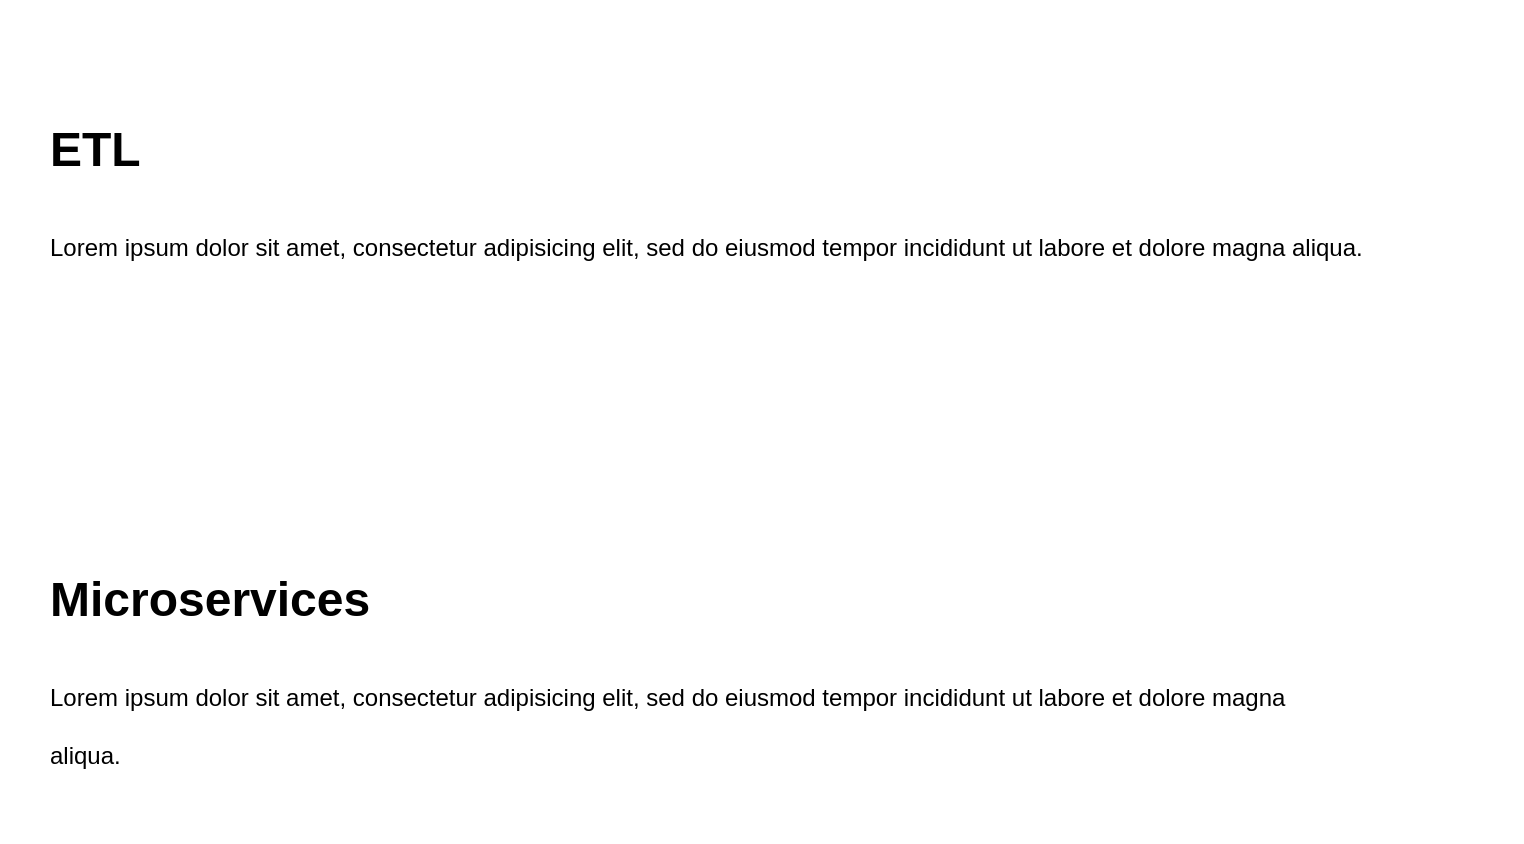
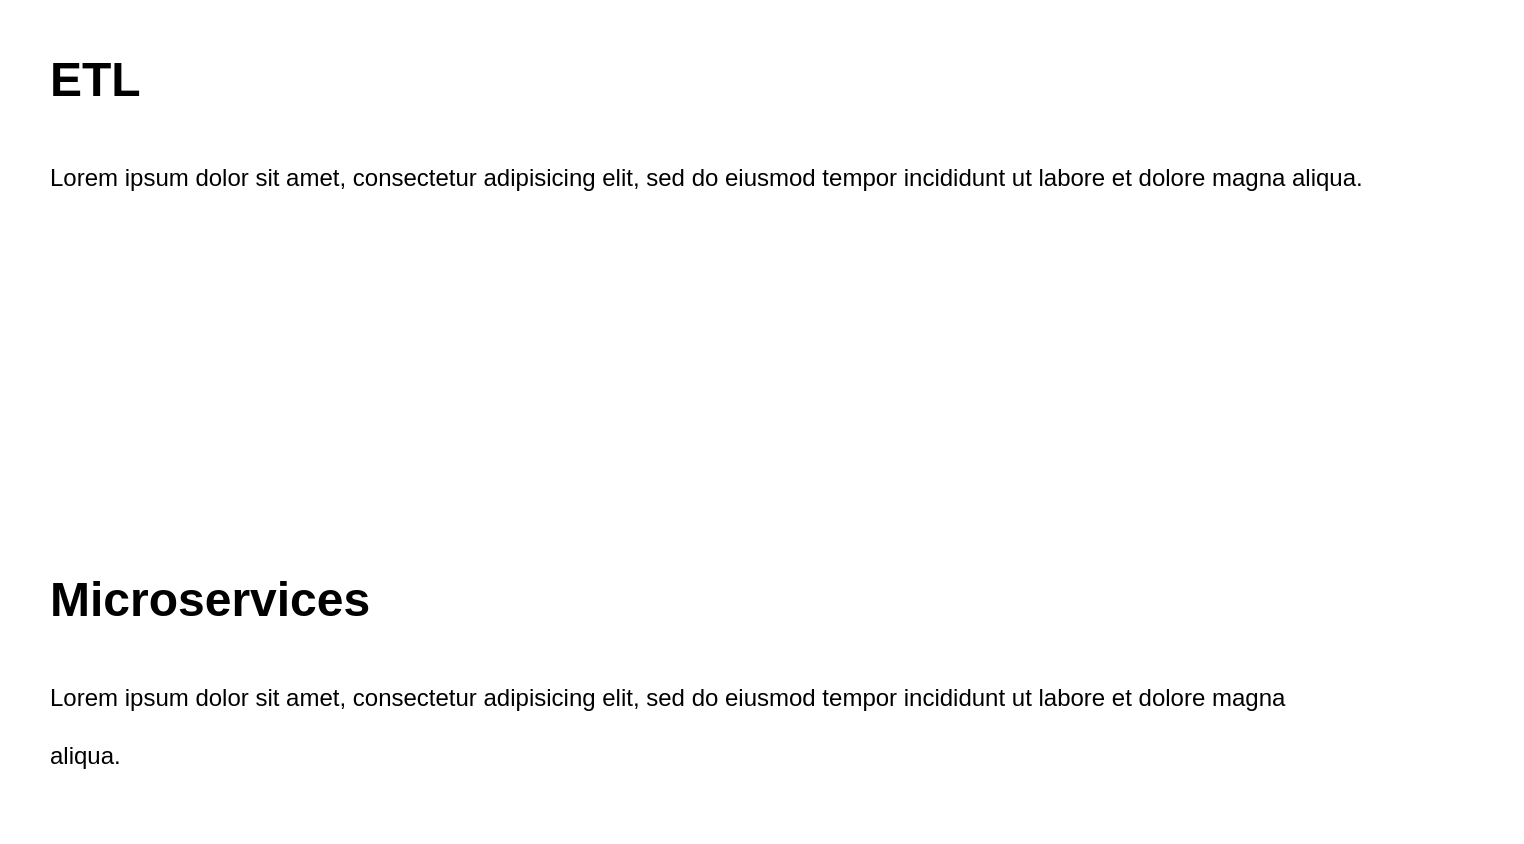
- <mxCell id="2" value="&lt;h1&gt;&lt;span style=&quot;background-color: initial;&quot;&gt;ETL&lt;/span&gt;&lt;/h1&gt;&lt;h1&gt;&lt;span style=&quot;background-color: initial; font-size: 12px; font-weight: normal;&quot;&gt;Lorem ipsum dolor sit amet, consectetur adipisicing elit, sed do eiusmod tempor incididunt ut labore et dolore magna aliqua.&lt;/span&gt;&lt;br&gt;&lt;/h1&gt;" style="text;html=1;strokeColor=none;fillColor=none;spacing=5;spacingTop=-20;whiteSpace=wrap;overflow=hidden;rounded=0;" vertex="1" parent="1"><mxGeometry x="20" y="55" width="720" height="120" as="geometry" /></mxCell>
+ <mxCell id="2" value="&lt;h1&gt;&lt;span style=&quot;background-color: initial;&quot;&gt;ETL&lt;/span&gt;&lt;/h1&gt;&lt;h1&gt;&lt;span style=&quot;background-color: initial; font-size: 12px; font-weight: normal;&quot;&gt;Lorem ipsum dolor sit amet, consectetur adipisicing elit, sed do eiusmod tempor incididunt ut labore et dolore magna aliqua.&lt;/span&gt;&lt;br&gt;&lt;/h1&gt;" style="text;html=1;strokeColor=none;fillColor=none;spacing=5;spacingTop=-20;whiteSpace=wrap;overflow=hidden;rounded=0;" vertex="1" parent="1"><mxGeometry x="20" y="20" width="720" height="120" as="geometry" /></mxCell>
